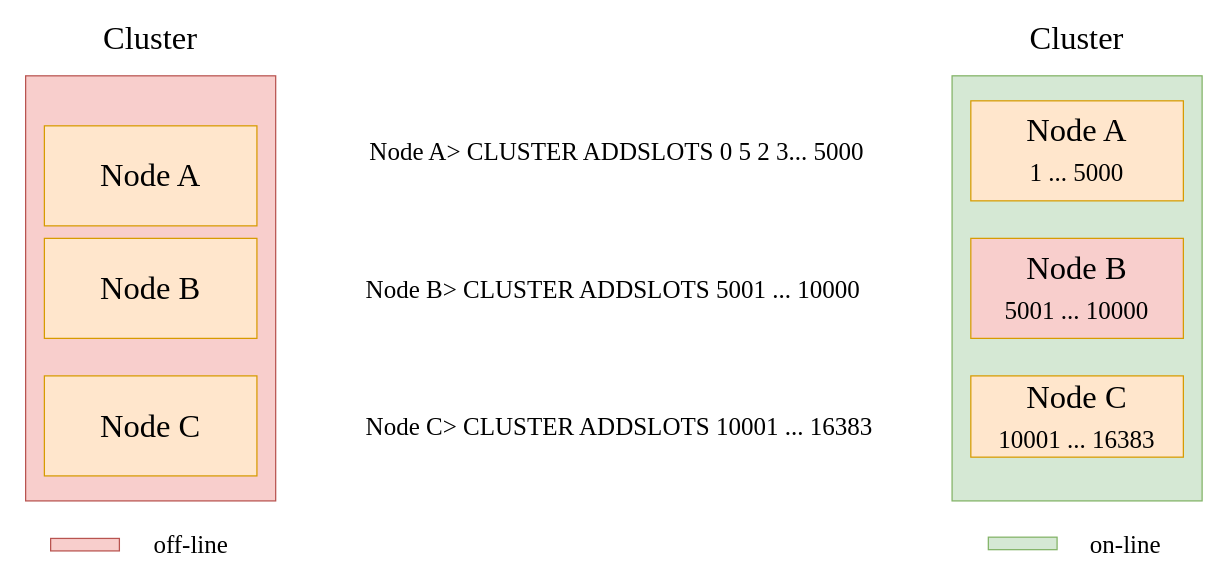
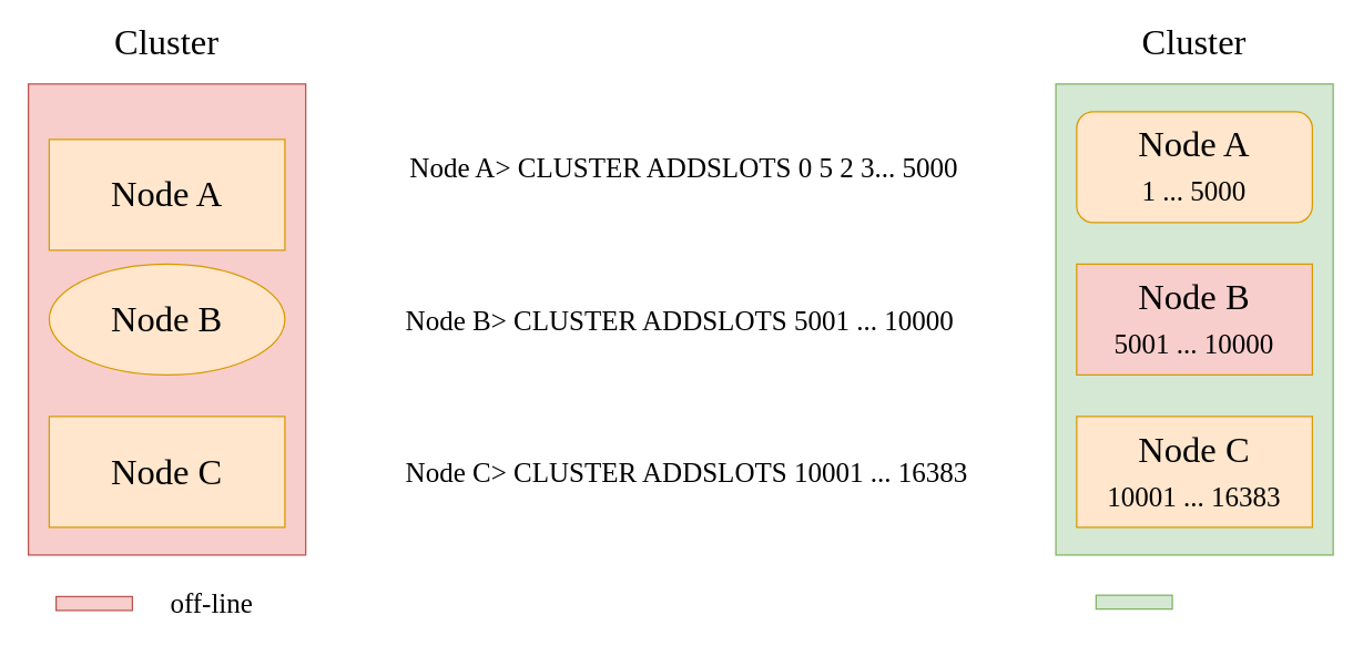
- <mxCell id="10" value="Node A&lt;br&gt;&lt;font style=&quot;font-size: 20px&quot;&gt;1 ... 5000&lt;/font&gt;" style="rounded=0;whiteSpace=wrap;html=1;fontSize=26;fontFamily=Comic Sans MS;fillColor=#ffe6cc;strokeColor=#d79b00;" vertex="1" parent="1"><mxGeometry x="776" y="80" width="170" height="80" as="geometry" /></mxCell>
+ <mxCell id="10" value="Node A&lt;br&gt;&lt;font style=&quot;font-size: 20px&quot;&gt;1 ... 5000&lt;/font&gt;" style="whiteSpace=wrap;html=1;fontSize=26;fontFamily=Comic Sans MS;fillColor=#ffe6cc;strokeColor=#d79b00;rounded=1;" vertex="1" parent="1"><mxGeometry x="776" y="80" width="170" height="80" as="geometry" /></mxCell>
- <mxCell id="4" value="Node B" style="rounded=0;whiteSpace=wrap;html=1;fontSize=26;fontFamily=Comic Sans MS;fillColor=#ffe6cc;strokeColor=#d79b00;" vertex="1" parent="1"><mxGeometry x="35" y="190" width="170" height="80" as="geometry" /></mxCell>
+ <mxCell id="4" value="Node B" style="ellipse;whiteSpace=wrap;html=1;fontSize=26;fontFamily=Comic Sans MS;fillColor=#ffe6cc;strokeColor=#d79b00;" vertex="1" parent="1"><mxGeometry x="35" y="190" width="170" height="80" as="geometry" /></mxCell>
- <mxCell id="12" value="Node C&lt;br&gt;&lt;font style=&quot;font-size: 20px&quot;&gt;10001 ... 16383&lt;/font&gt;" style="rounded=0;whiteSpace=wrap;html=1;fontSize=26;fontFamily=Comic Sans MS;fillColor=#ffe6cc;strokeColor=#d79b00;" vertex="1" parent="1"><mxGeometry x="776" y="300" width="170" height="65" as="geometry" /></mxCell>
+ <mxCell id="12" value="Node C&lt;br&gt;&lt;font style=&quot;font-size: 20px&quot;&gt;10001 ... 16383&lt;/font&gt;" style="rounded=0;whiteSpace=wrap;html=1;fontSize=26;fontFamily=Comic Sans MS;fillColor=#ffe6cc;strokeColor=#d79b00;" vertex="1" parent="1"><mxGeometry x="776" y="300" width="170" height="80" as="geometry" /></mxCell>
- <mxCell id="14" value="on-line" style="text;html=1;strokeColor=none;fillColor=none;align=center;verticalAlign=middle;whiteSpace=wrap;rounded=0;fontFamily=Comic Sans MS;fontSize=20;" vertex="1" parent="13"><mxGeometry x="45" width="110" height="20" as="geometry" /></mxCell>
